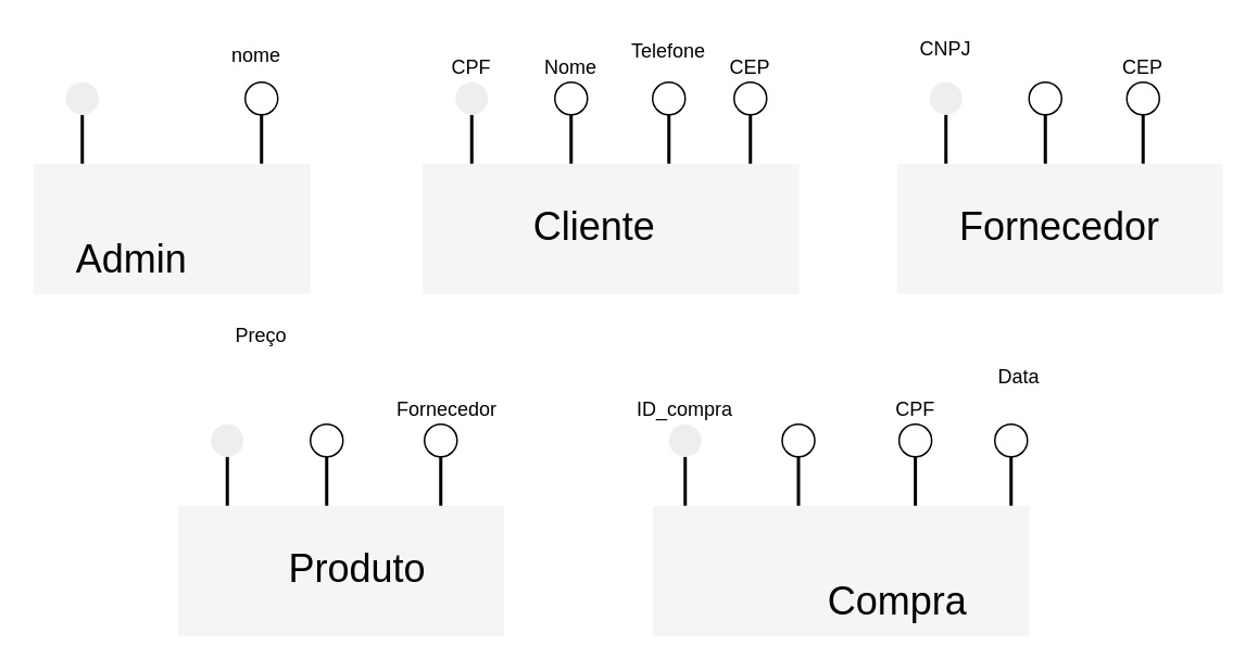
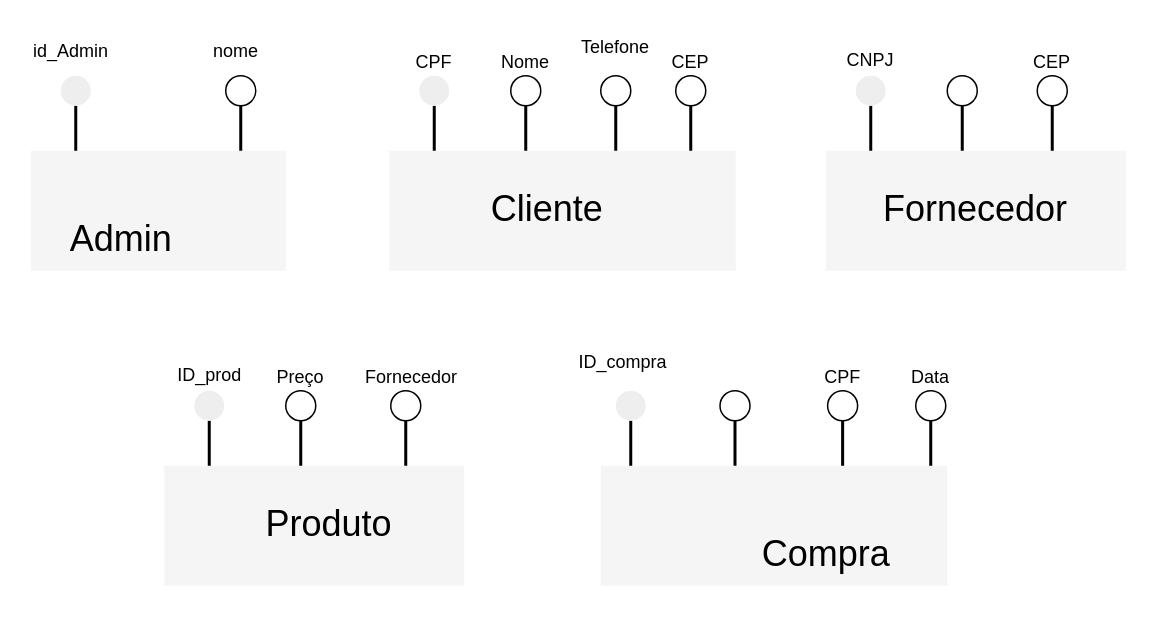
- <mxCell id="33" value="CNPJ" style="text;whiteSpace=wrap;html=1;align=center;verticalAlign=middle;" parent="1" vertex="1"><mxGeometry x="560" y="20" width="40" height="20" as="geometry" /></mxCell>
+ <mxCell id="33" value="CNPJ" style="text;whiteSpace=wrap;html=1;align=center;verticalAlign=middle;" parent="1" vertex="1"><mxGeometry x="560" y="30" width="40" height="20" as="geometry" /></mxCell>
+ <mxCell id="6" value="id_Admin" style="text;whiteSpace=wrap;html=1;" parent="1" vertex="1"><mxGeometry x="20" y="20" width="60" height="30" as="geometry" /></mxCell>
- <mxCell id="56" value="&lt;p style=&quot;line-height: 0%;&quot;&gt;Preço&lt;/p&gt;" style="text;whiteSpace=wrap;html=1;align=center;verticalAlign=middle;" parent="1" vertex="1"><mxGeometry x="140" y="195" width="40" height="20" as="geometry" /></mxCell>
+ <mxCell id="56" value="&lt;p style=&quot;line-height: 0%;&quot;&gt;Preço&lt;/p&gt;" style="text;whiteSpace=wrap;html=1;align=center;verticalAlign=middle;" parent="1" vertex="1"><mxGeometry x="180" y="240" width="40" height="20" as="geometry" /></mxCell>
- <mxCell id="39" value="&lt;p style=&quot;line-height: 0%;&quot;&gt;Data&lt;/p&gt;" style="text;whiteSpace=wrap;html=1;align=center;verticalAlign=middle;" parent="1" vertex="1"><mxGeometry x="605" y="220" width="40" height="20" as="geometry" /></mxCell>
+ <mxCell id="39" value="&lt;p style=&quot;line-height: 0%;&quot;&gt;Data&lt;/p&gt;" style="text;whiteSpace=wrap;html=1;align=center;verticalAlign=middle;" parent="1" vertex="1"><mxGeometry x="600" y="240" width="40" height="20" as="geometry" /></mxCell>
+ <mxCell id="57" value="ID_prod" style="text;whiteSpace=wrap;html=1;align=center;verticalAlign=middle;" parent="1" vertex="1"><mxGeometry x="108.5" y="240" width="61" height="20" as="geometry" /></mxCell>
- <mxCell id="46" value="&lt;p style=&quot;line-height: 0%;&quot;&gt;ID_compra&lt;/p&gt;" style="text;whiteSpace=wrap;html=1;align=center;verticalAlign=middle;" parent="1" vertex="1"><mxGeometry x="390" y="240" width="60" height="20" as="geometry" /></mxCell>
+ <mxCell id="46" value="&lt;p style=&quot;line-height: 0%;&quot;&gt;ID_compra&lt;/p&gt;" style="text;whiteSpace=wrap;html=1;align=center;verticalAlign=middle;" parent="1" vertex="1"><mxGeometry x="385" y="230" width="60" height="20" as="geometry" /></mxCell>
